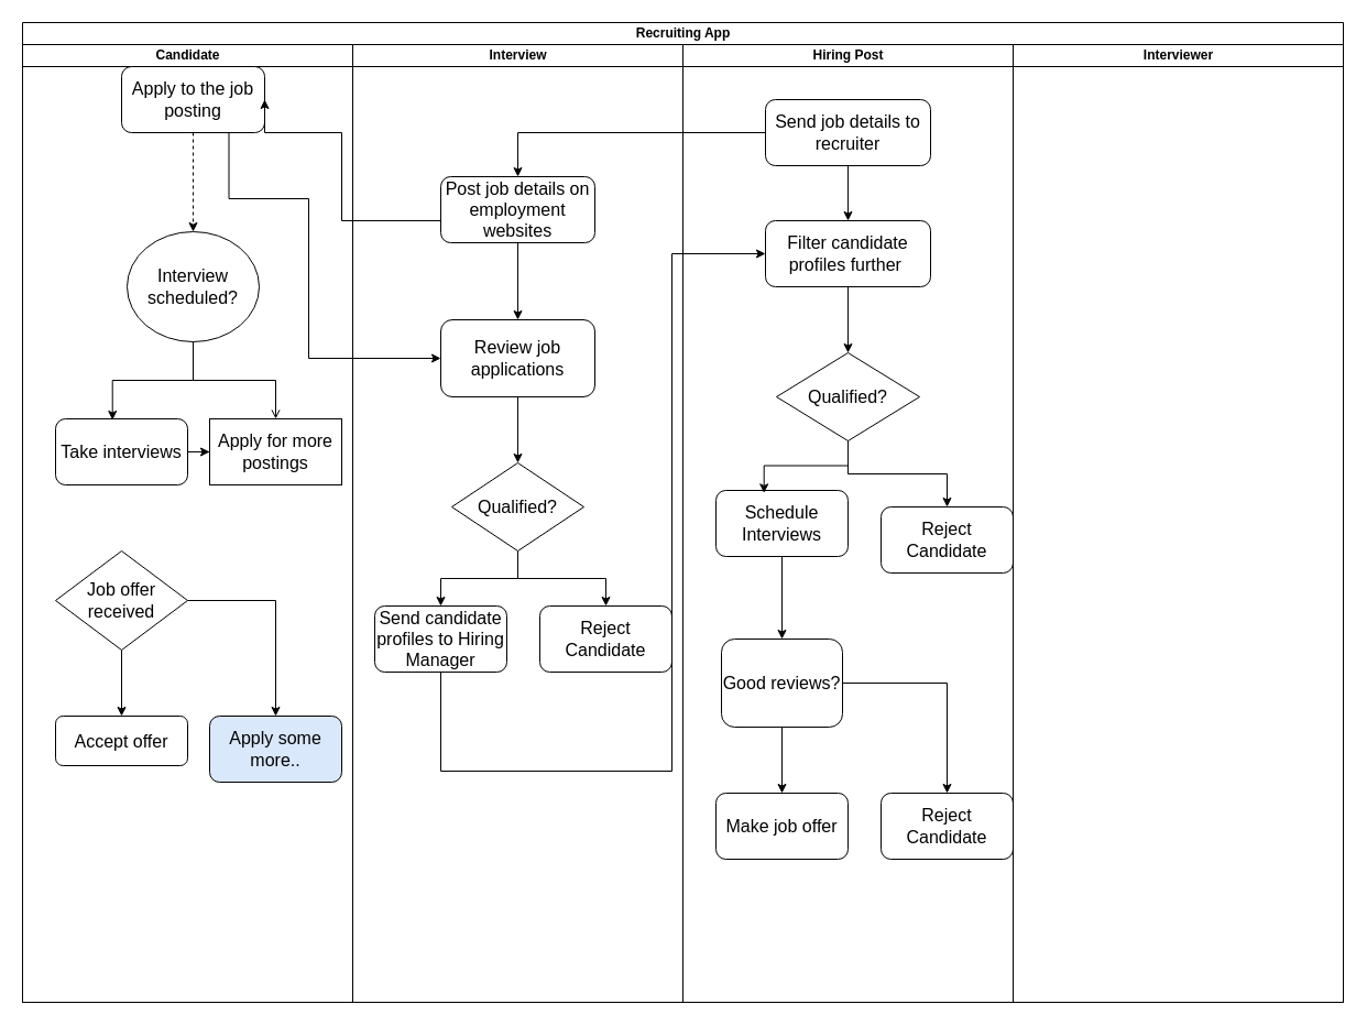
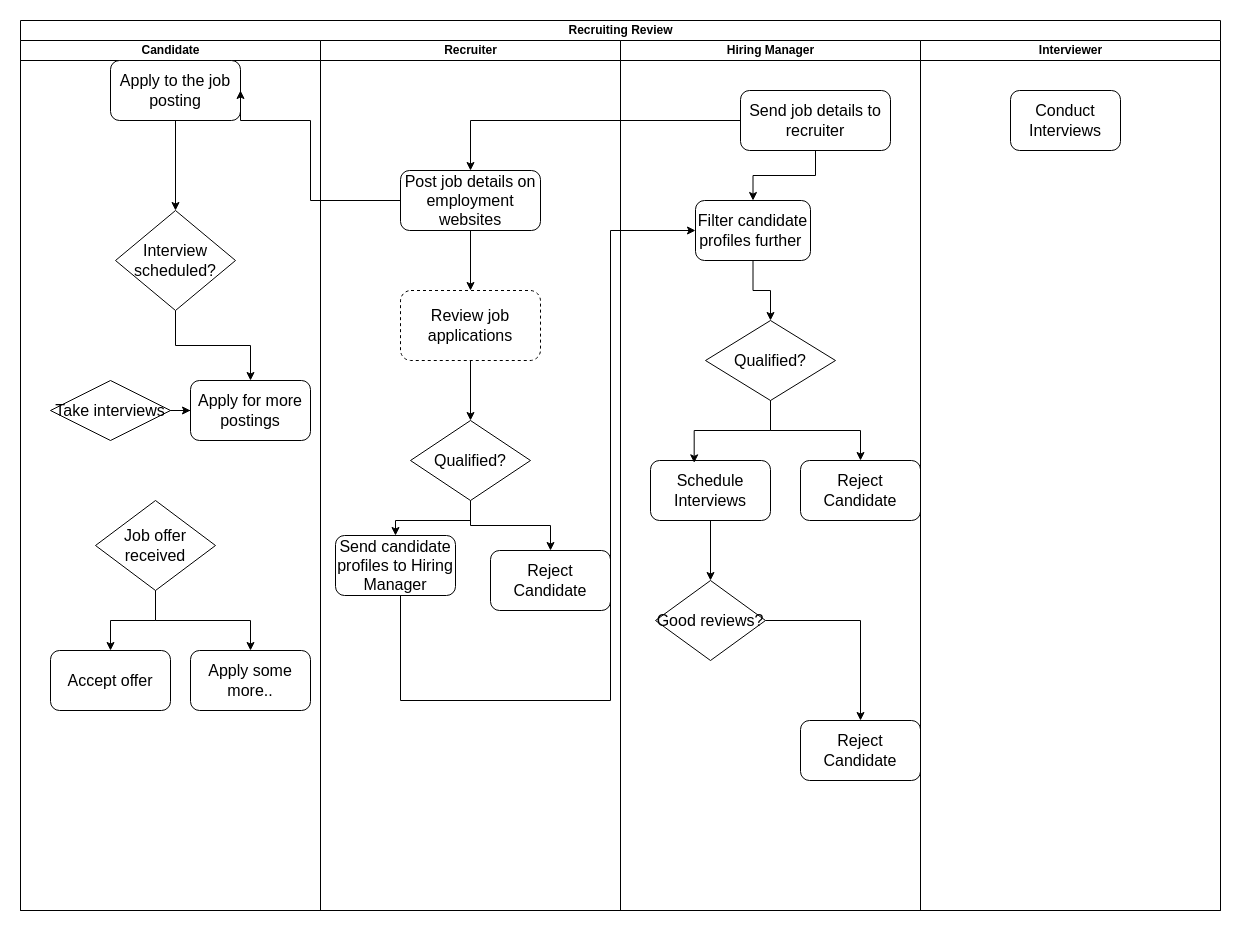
- <mxCell id="2" value="Recruiting App" style="swimlane;childLayout=stackLayout;resizeParent=1;resizeParentMax=0;startSize=20;html=1;" vertex="1" parent="1"><mxGeometry x="20" y="20" width="1200" height="890" as="geometry" /></mxCell>
+ <mxCell id="2" value="Recruiting Review" style="swimlane;childLayout=stackLayout;resizeParent=1;resizeParentMax=0;startSize=20;html=1;" vertex="1" parent="1"><mxGeometry x="20" y="20" width="1200" height="890" as="geometry" /></mxCell>
- <mxCell id="17" value="Interview" style="swimlane;startSize=20;html=1;" vertex="1" parent="2"><mxGeometry x="300" y="20" width="300" height="870" as="geometry" /></mxCell>
+ <mxCell id="17" value="Recruiter" style="swimlane;startSize=20;html=1;" vertex="1" parent="2"><mxGeometry x="300" y="20" width="300" height="870" as="geometry" /></mxCell>
- <mxCell id="27" value="Hiring Post" style="swimlane;startSize=20;html=1;" vertex="1" parent="2"><mxGeometry x="600" y="20" width="300" height="870" as="geometry" /></mxCell>
+ <mxCell id="27" value="Hiring Manager" style="swimlane;startSize=20;html=1;" vertex="1" parent="2"><mxGeometry x="600" y="20" width="300" height="870" as="geometry" /></mxCell>
- <mxCell id="29" value="&lt;font size=&quot;3&quot;&gt;Send job details to recruiter&lt;/font&gt;" style="rounded=1;whiteSpace=wrap;html=1;" vertex="1" parent="27"><mxGeometry x="75" y="50" width="150" height="60" as="geometry" /></mxCell>
+ <mxCell id="29" value="&lt;font size=&quot;3&quot;&gt;Send job details to recruiter&lt;/font&gt;" style="rounded=1;whiteSpace=wrap;html=1;" vertex="1" parent="27"><mxGeometry x="120" y="50" width="150" height="60" as="geometry" /></mxCell>
+ <mxCell id="44" value="&lt;font size=&quot;3&quot;&gt;Conduct Interviews&lt;/font&gt;" style="rounded=1;whiteSpace=wrap;html=1;" vertex="1" parent="43"><mxGeometry x="90" y="50" width="110" height="60" as="geometry" /></mxCell>
- <mxCell id="4" value="" style="edgeStyle=orthogonalEdgeStyle;rounded=0;orthogonalLoop=1;jettySize=auto;html=1;dashed=1;" edge="1" parent="3" source="5" target="7"><mxGeometry relative="1" as="geometry" /></mxCell>
+ <mxCell id="4" value="" style="edgeStyle=orthogonalEdgeStyle;rounded=0;orthogonalLoop=1;jettySize=auto;html=1;" edge="1" parent="3" source="5" target="7"><mxGeometry relative="1" as="geometry" /></mxCell>
- <mxCell id="19" value="&lt;font size=&quot;3&quot;&gt;Post job details on employment websites&lt;/font&gt;" style="rounded=1;whiteSpace=wrap;html=1;" vertex="1" parent="17"><mxGeometry x="80" y="120" width="140" height="60" as="geometry" /></mxCell>
+ <mxCell id="19" value="&lt;font size=&quot;3&quot;&gt;Post job details on employment websites&lt;/font&gt;" style="rounded=1;whiteSpace=wrap;html=1;" vertex="1" parent="17"><mxGeometry x="80" y="130" width="140" height="60" as="geometry" /></mxCell>
- <mxCell id="31" value="&lt;font size=&quot;3&quot;&gt;Filter candidate profiles further&amp;nbsp;&lt;/font&gt;" style="rounded=1;whiteSpace=wrap;html=1;" vertex="1" parent="27"><mxGeometry x="75" y="160" width="150" height="60" as="geometry" /></mxCell>
+ <mxCell id="31" value="&lt;font size=&quot;3&quot;&gt;Filter candidate profiles further&amp;nbsp;&lt;/font&gt;" style="rounded=1;whiteSpace=wrap;html=1;" vertex="1" parent="27"><mxGeometry x="75" y="160" width="115" height="60" as="geometry" /></mxCell>
- <mxCell id="47" style="edgeStyle=orthogonalEdgeStyle;rounded=0;orthogonalLoop=1;jettySize=auto;html=1;exitX=0.75;exitY=1;exitDx=0;exitDy=0;entryX=0;entryY=0.5;entryDx=0;entryDy=0;" edge="1" parent="2" source="5" target="21"><mxGeometry relative="1" as="geometry"><Array as="points"><mxPoint x="188" y="160" /><mxPoint x="260" y="160" /><mxPoint x="260" y="305" /></Array></mxGeometry></mxCell>
- <mxCell id="7" value="&lt;font size=&quot;3&quot;&gt;Interview scheduled?&lt;/font&gt;" style="ellipse;whiteSpace=wrap;html=1;" vertex="1" parent="3"><mxGeometry x="95" y="170" width="120" height="100" as="geometry" /></mxCell>
+ <mxCell id="7" value="&lt;font size=&quot;3&quot;&gt;Interview scheduled?&lt;/font&gt;" style="rhombus;whiteSpace=wrap;html=1;" vertex="1" parent="3"><mxGeometry x="95" y="170" width="120" height="100" as="geometry" /></mxCell>
- <mxCell id="21" value="&lt;font size=&quot;3&quot;&gt;Review job applications&lt;/font&gt;" style="rounded=1;whiteSpace=wrap;html=1;" vertex="1" parent="17"><mxGeometry x="80" y="250" width="140" height="70" as="geometry" /></mxCell>
+ <mxCell id="21" value="&lt;font size=&quot;3&quot;&gt;Review job applications&lt;/font&gt;" style="rounded=1;whiteSpace=wrap;html=1;dashed=1;" vertex="1" parent="17"><mxGeometry x="80" y="250" width="140" height="70" as="geometry" /></mxCell>
- <mxCell id="16" style="edgeStyle=orthogonalEdgeStyle;rounded=0;orthogonalLoop=1;jettySize=auto;html=1;entryX=0.431;entryY=0.017;entryDx=0;entryDy=0;entryPerimeter=0;" edge="1" parent="3" source="7" target="9"><mxGeometry relative="1" as="geometry" /></mxCell>
- <mxCell id="6" style="edgeStyle=orthogonalEdgeStyle;rounded=0;orthogonalLoop=1;jettySize=auto;html=1;endArrow=open;" edge="1" parent="3" source="7" target="10"><mxGeometry relative="1" as="geometry" /></mxCell>
+ <mxCell id="6" style="edgeStyle=orthogonalEdgeStyle;rounded=0;orthogonalLoop=1;jettySize=auto;html=1;" edge="1" parent="3" source="7" target="10"><mxGeometry relative="1" as="geometry" /></mxCell>
- <mxCell id="9" value="&lt;font size=&quot;3&quot;&gt;Take interviews&lt;/font&gt;" style="rounded=1;whiteSpace=wrap;html=1;" vertex="1" parent="3"><mxGeometry x="30" y="340" width="120" height="60" as="geometry" /></mxCell>
+ <mxCell id="9" value="&lt;font size=&quot;3&quot;&gt;Take interviews&lt;/font&gt;" style="rhombus;whiteSpace=wrap;html=1;" vertex="1" parent="3"><mxGeometry x="30" y="340" width="120" height="60" as="geometry" /></mxCell>
- <mxCell id="10" value="&lt;font size=&quot;3&quot;&gt;Apply for more postings&lt;/font&gt;" style="whiteSpace=wrap;html=1;rounded=0;" vertex="1" parent="3"><mxGeometry x="170" y="340" width="120" height="60" as="geometry" /></mxCell>
+ <mxCell id="10" value="&lt;font size=&quot;3&quot;&gt;Apply for more postings&lt;/font&gt;" style="rounded=1;whiteSpace=wrap;html=1;" vertex="1" parent="3"><mxGeometry x="170" y="340" width="120" height="60" as="geometry" /></mxCell>
- <mxCell id="35" value="&lt;font size=&quot;3&quot;&gt;Schedule Interviews&lt;/font&gt;" style="rounded=1;whiteSpace=wrap;html=1;" vertex="1" parent="27"><mxGeometry x="30" y="405" width="120" height="60" as="geometry" /></mxCell>
+ <mxCell id="35" value="&lt;font size=&quot;3&quot;&gt;Schedule Interviews&lt;/font&gt;" style="rounded=1;whiteSpace=wrap;html=1;" vertex="1" parent="27"><mxGeometry x="30" y="420" width="120" height="60" as="geometry" /></mxCell>
- <mxCell id="13" value="&lt;font size=&quot;3&quot;&gt;Job offer received&lt;/font&gt;" style="rhombus;whiteSpace=wrap;html=1;" vertex="1" parent="3"><mxGeometry x="30" y="460" width="120" height="90" as="geometry" /></mxCell>
+ <mxCell id="13" value="&lt;font size=&quot;3&quot;&gt;Job offer received&lt;/font&gt;" style="rhombus;whiteSpace=wrap;html=1;" vertex="1" parent="3"><mxGeometry x="75" y="460" width="120" height="90" as="geometry" /></mxCell>
- <mxCell id="25" value="&lt;font size=&quot;3&quot;&gt;Send candidate profiles to Hiring Manager&lt;/font&gt;" style="rounded=1;whiteSpace=wrap;html=1;" vertex="1" parent="17"><mxGeometry x="20" y="510" width="120" height="60" as="geometry" /></mxCell>
+ <mxCell id="25" value="&lt;font size=&quot;3&quot;&gt;Send candidate profiles to Hiring Manager&lt;/font&gt;" style="rounded=1;whiteSpace=wrap;html=1;" vertex="1" parent="17"><mxGeometry x="15" y="495" width="120" height="60" as="geometry" /></mxCell>
- <mxCell id="39" value="&lt;font size=&quot;3&quot;&gt;Good reviews?&lt;/font&gt;" style="whiteSpace=wrap;html=1;rounded=1;" vertex="1" parent="27"><mxGeometry x="35" y="540" width="110" height="80" as="geometry" /></mxCell>
+ <mxCell id="39" value="&lt;font size=&quot;3&quot;&gt;Good reviews?&lt;/font&gt;" style="rhombus;whiteSpace=wrap;html=1;" vertex="1" parent="27"><mxGeometry x="35" y="540" width="110" height="80" as="geometry" /></mxCell>
- <mxCell id="14" value="&lt;font size=&quot;3&quot;&gt;Accept offer&lt;/font&gt;" style="rounded=1;whiteSpace=wrap;html=1;" vertex="1" parent="3"><mxGeometry x="30" y="610" width="120" height="45" as="geometry" /></mxCell>
+ <mxCell id="14" value="&lt;font size=&quot;3&quot;&gt;Accept offer&lt;/font&gt;" style="rounded=1;whiteSpace=wrap;html=1;" vertex="1" parent="3"><mxGeometry x="30" y="610" width="120" height="60" as="geometry" /></mxCell>
- <mxCell id="15" value="&lt;font size=&quot;3&quot;&gt;Apply some more..&lt;/font&gt;" style="rounded=1;whiteSpace=wrap;html=1;fillColor=#dae8fc;" vertex="1" parent="3"><mxGeometry x="170" y="610" width="120" height="60" as="geometry" /></mxCell>
+ <mxCell id="15" value="&lt;font size=&quot;3&quot;&gt;Apply some more..&lt;/font&gt;" style="rounded=1;whiteSpace=wrap;html=1;" vertex="1" parent="3"><mxGeometry x="170" y="610" width="120" height="60" as="geometry" /></mxCell>
- <mxCell id="37" value="" style="edgeStyle=orthogonalEdgeStyle;rounded=0;orthogonalLoop=1;jettySize=auto;html=1;" edge="1" parent="27" source="39" target="40"><mxGeometry relative="1" as="geometry" /></mxCell>
- <mxCell id="40" value="&lt;font size=&quot;3&quot;&gt;Make job offer&lt;/font&gt;" style="rounded=1;whiteSpace=wrap;html=1;" vertex="1" parent="27"><mxGeometry x="30" y="680" width="120" height="60" as="geometry" /></mxCell>
